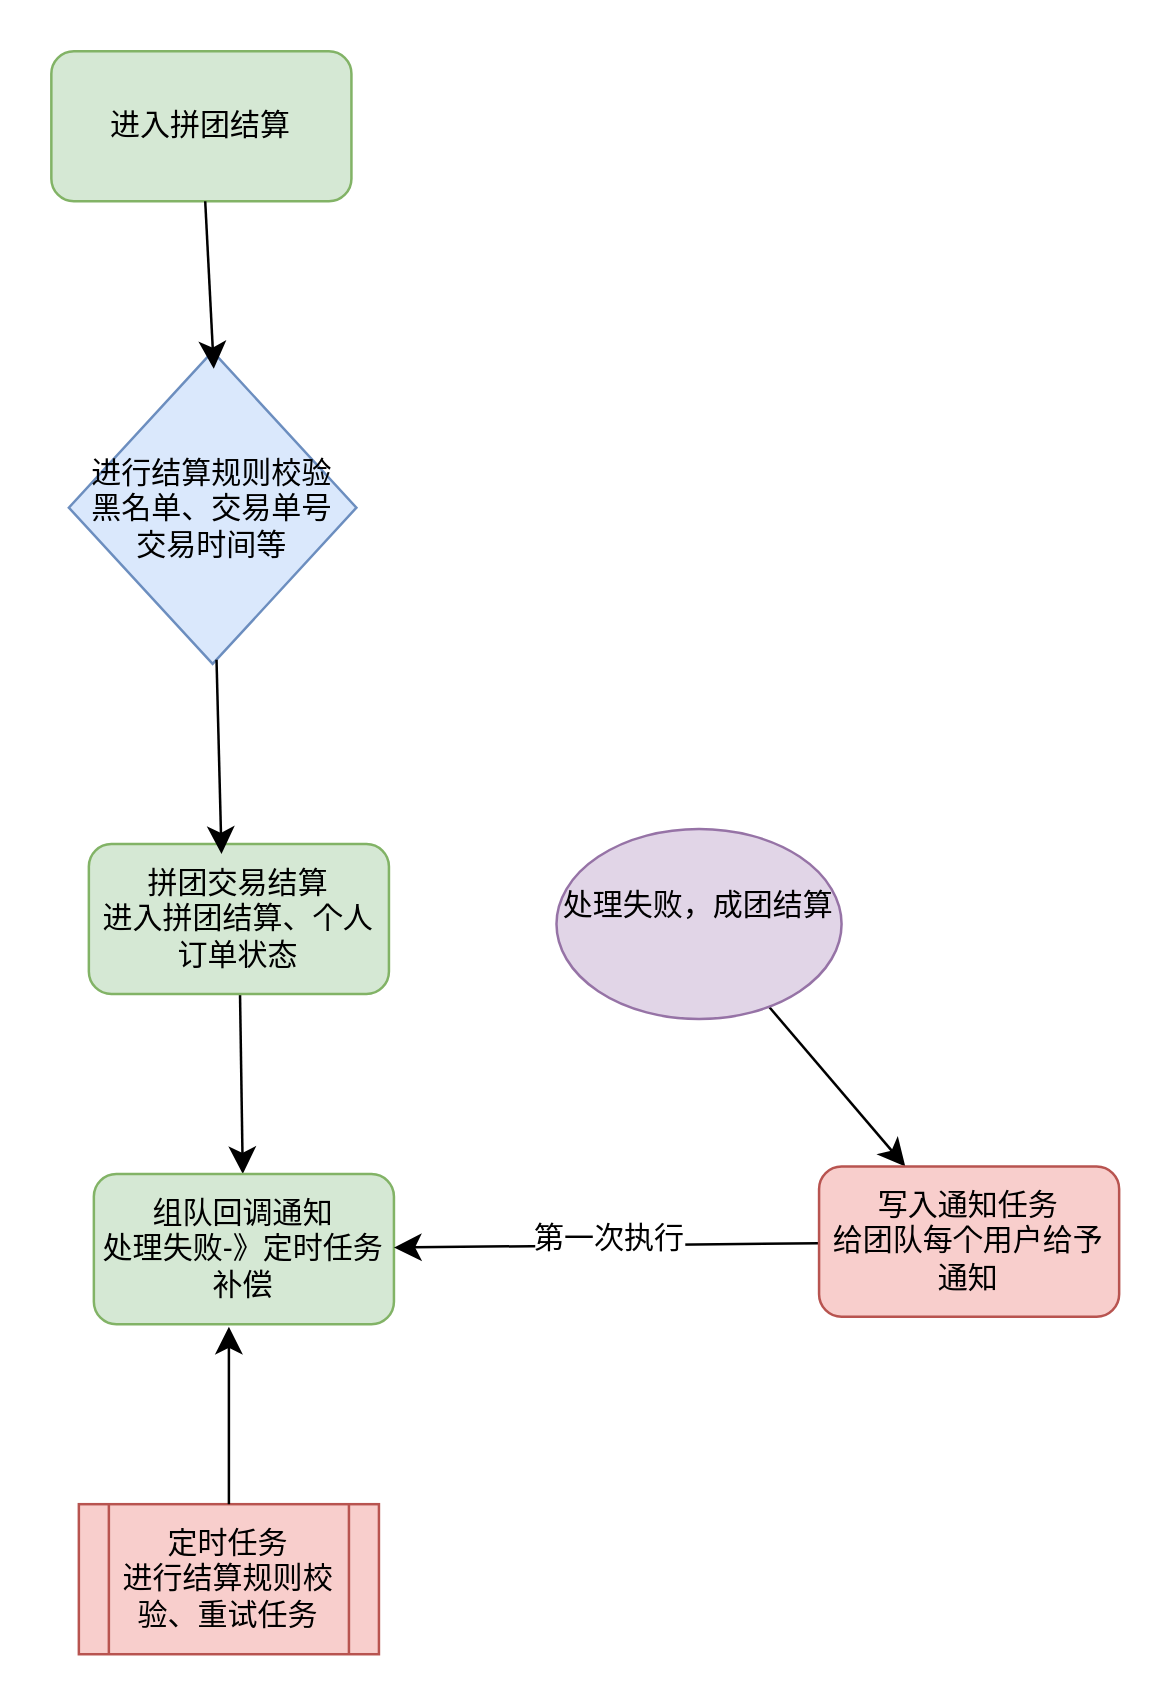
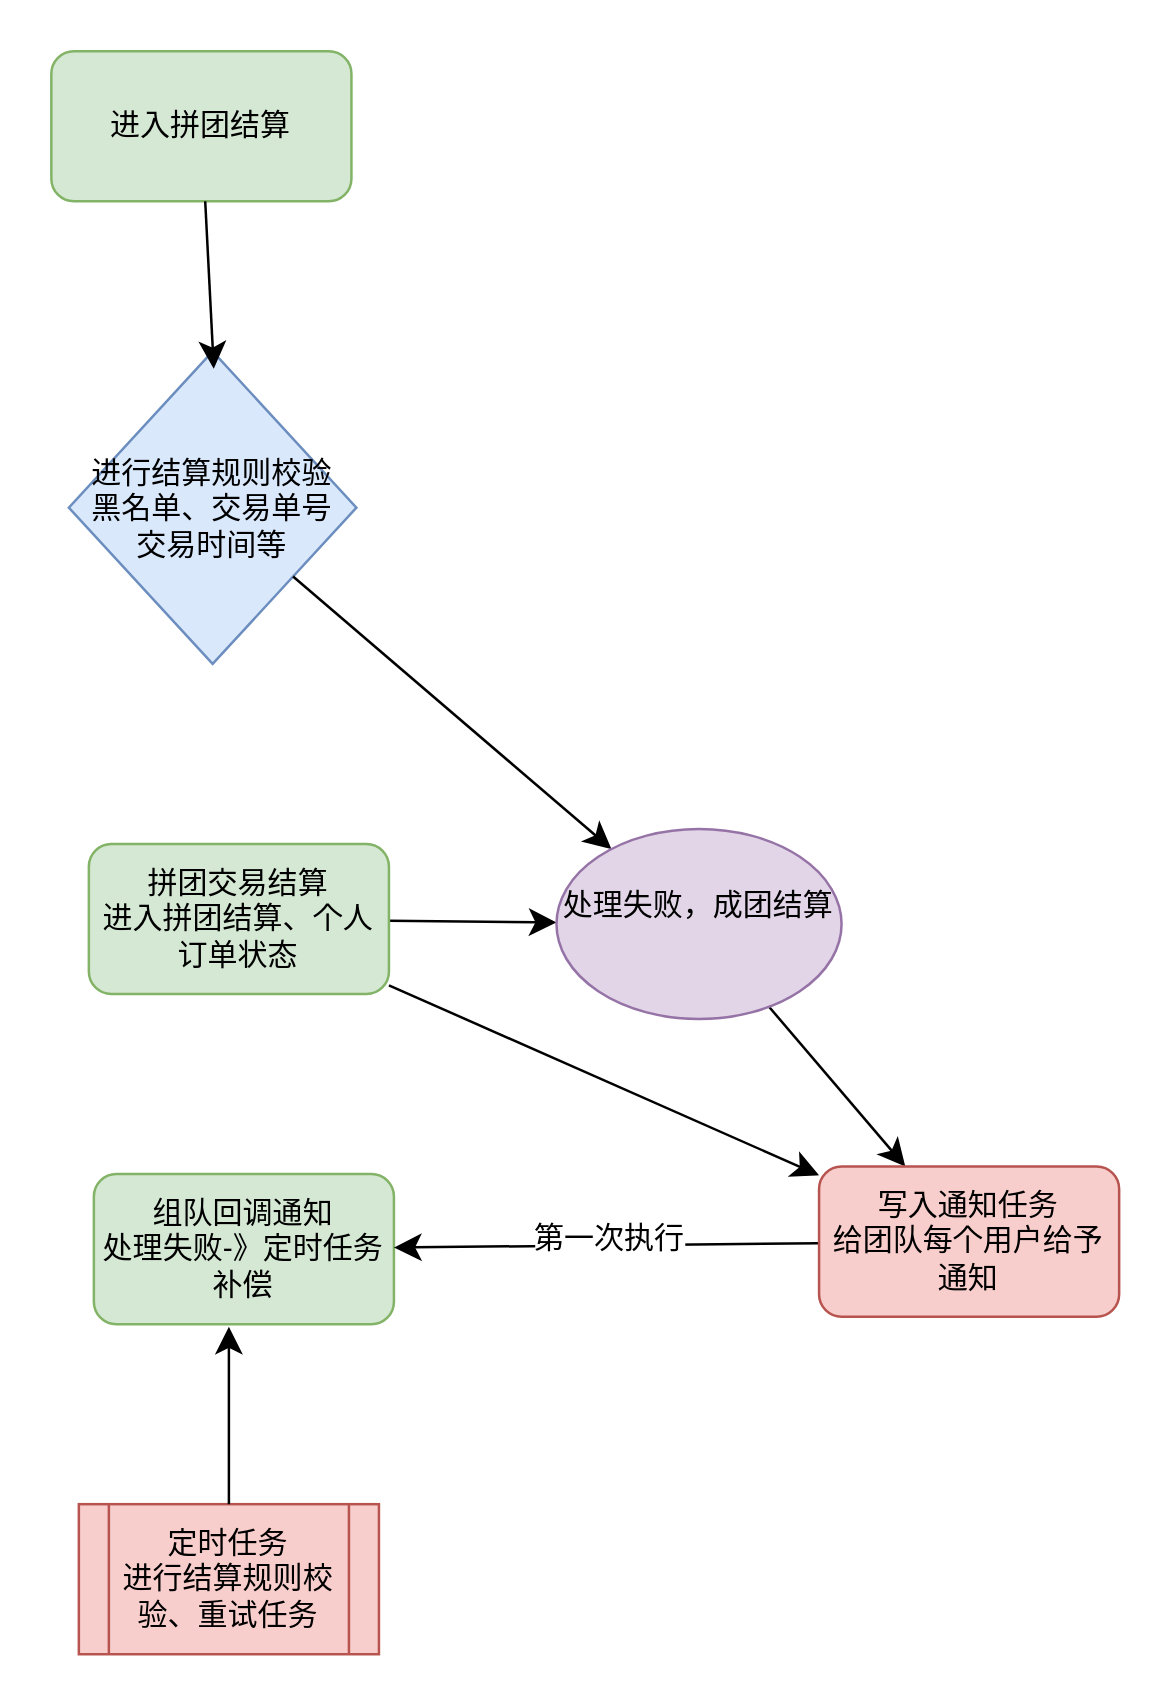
- <mxCell id="9" style="edgeStyle=none;curved=1;rounded=0;orthogonalLoop=1;jettySize=auto;html=1;entryX=0.442;entryY=0.067;entryDx=0;entryDy=0;entryPerimeter=0;fontSize=12;startSize=8;endSize=8;" edge="1" parent="1" source="3" target="7"><mxGeometry relative="1" as="geometry" /></mxCell>
+ <mxCell id="9" style="edgeStyle=none;curved=1;rounded=0;orthogonalLoop=1;jettySize=auto;html=1;fontSize=12;startSize=8;endSize=8;" edge="1" parent="1" source="3" target="11"><mxGeometry relative="1" as="geometry" /></mxCell>
+ <mxCell id="6" style="edgeStyle=none;curved=1;rounded=0;orthogonalLoop=1;jettySize=auto;html=1;fontSize=12;startSize=8;endSize=8;" edge="1" parent="1" source="7" target="11"><mxGeometry relative="1" as="geometry" /></mxCell>
- <mxCell id="5" style="edgeStyle=none;curved=1;rounded=0;orthogonalLoop=1;jettySize=auto;html=1;fontSize=12;startSize=8;endSize=8;" edge="1" parent="1" source="7" target="8"><mxGeometry relative="1" as="geometry" /></mxCell>
+ <mxCell id="5" style="edgeStyle=none;curved=1;rounded=0;orthogonalLoop=1;jettySize=auto;html=1;fontSize=12;startSize=8;endSize=8;" edge="1" parent="1" source="7" target="14"><mxGeometry relative="1" as="geometry" /></mxCell>
